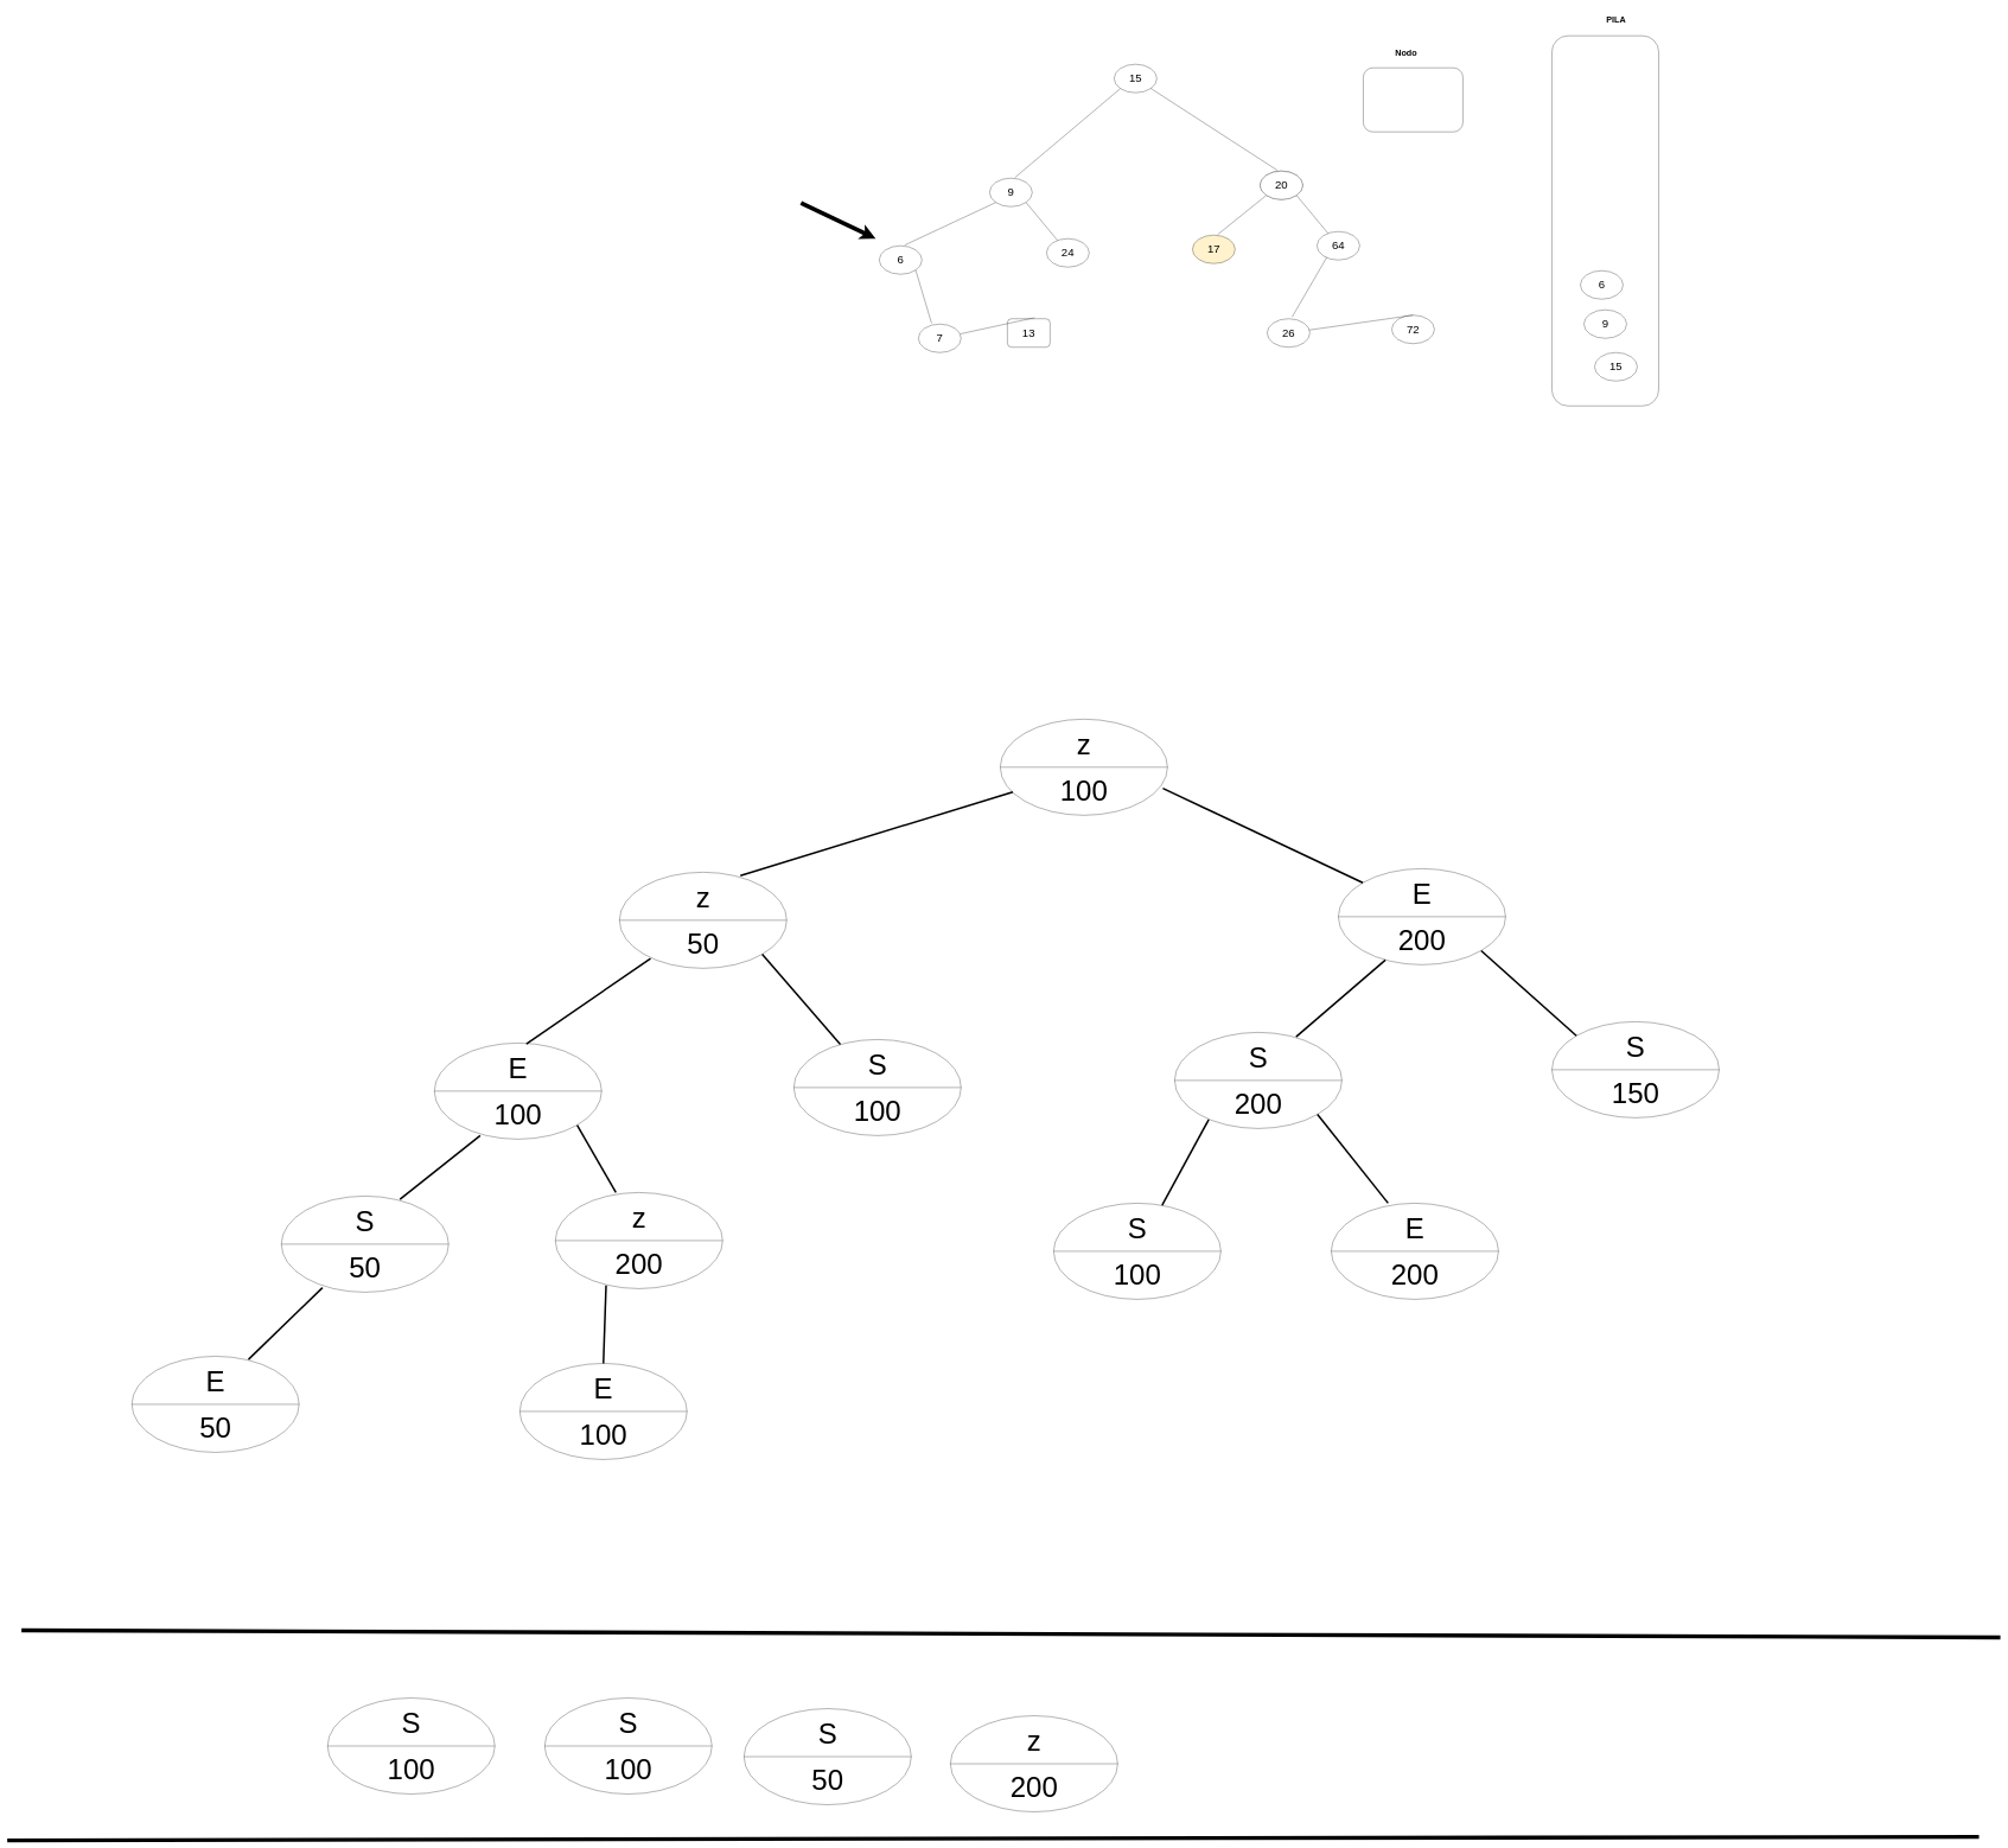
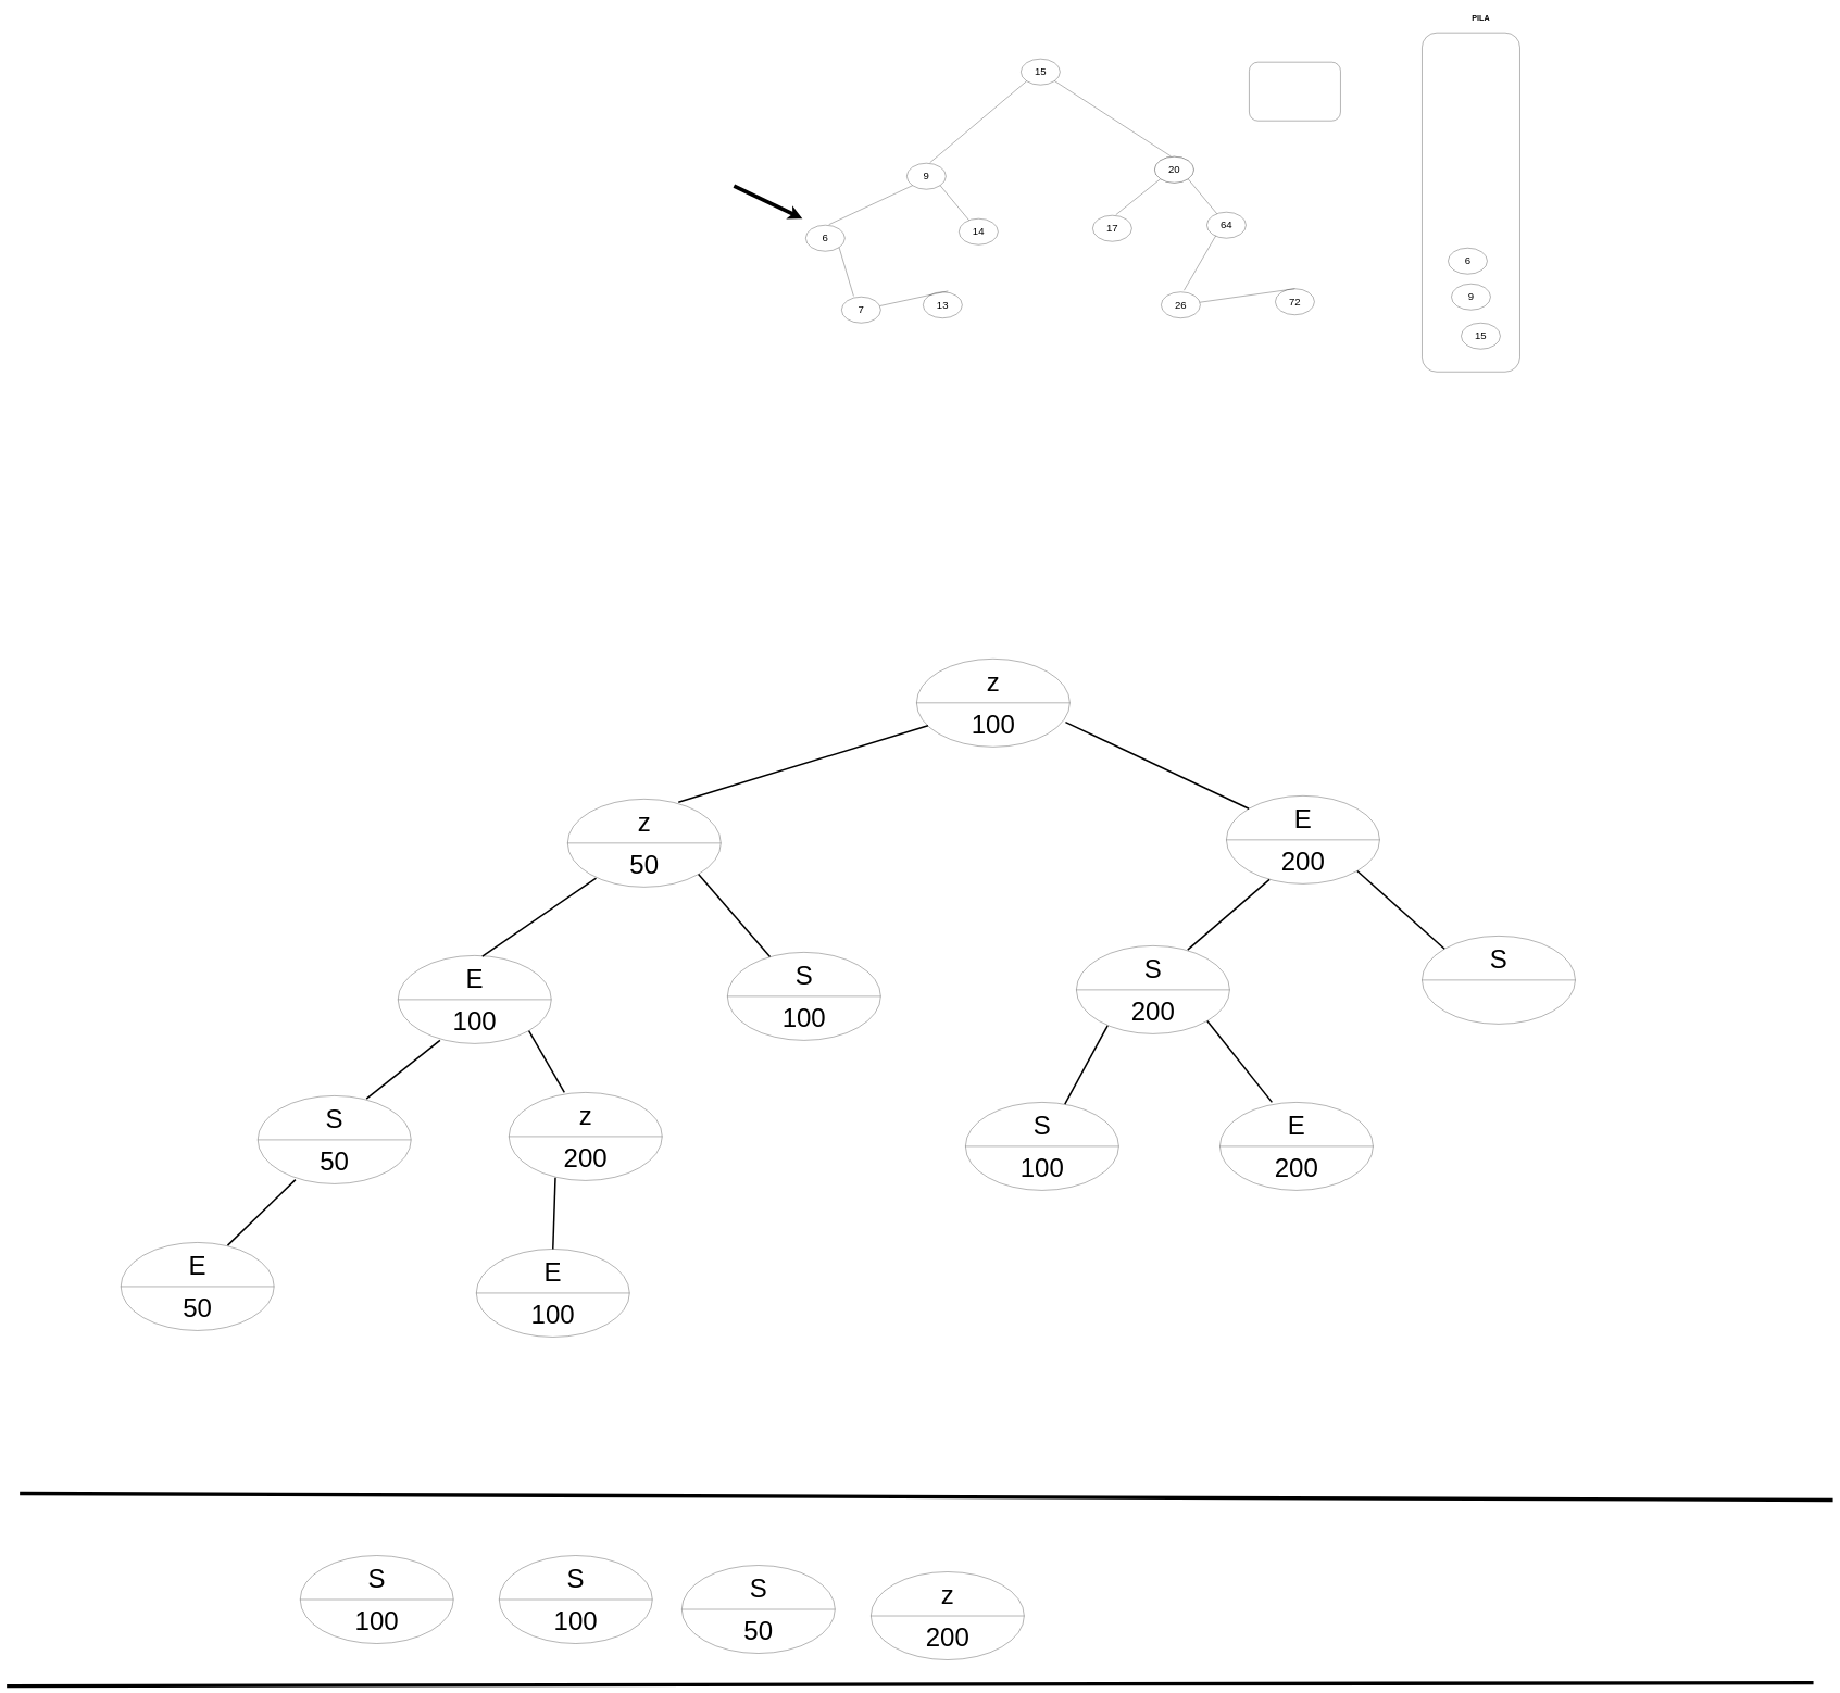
- <mxCell id="24" value="Nodo" style="text;strokeColor=none;fillColor=none;html=1;fontSize=24;fontStyle=1;verticalAlign=middle;align=center;" vertex="1" parent="1"><mxGeometry x="3900" y="130" width="100" height="40" as="geometry" /></mxCell>
- <mxCell id="13" value="&lt;font style=&quot;font-size: 32px;&quot;&gt;17&lt;/font&gt;" style="ellipse;whiteSpace=wrap;html=1;fillColor=#fff2cc;" parent="1" vertex="1"><mxGeometry x="3350" y="660" width="120" height="80" as="geometry" /></mxCell>
+ <mxCell id="13" value="&lt;font style=&quot;font-size: 32px;&quot;&gt;17&lt;/font&gt;" style="ellipse;whiteSpace=wrap;html=1;" parent="1" vertex="1"><mxGeometry x="3350" y="660" width="120" height="80" as="geometry" /></mxCell>
- <mxCell id="8" value="&lt;font style=&quot;font-size: 32px;&quot;&gt;24&lt;/font&gt;" style="ellipse;whiteSpace=wrap;html=1;" parent="1" vertex="1"><mxGeometry x="2940" y="670" width="120" height="80" as="geometry" /></mxCell>
+ <mxCell id="8" value="&lt;font style=&quot;font-size: 32px;&quot;&gt;14&lt;/font&gt;" style="ellipse;whiteSpace=wrap;html=1;" parent="1" vertex="1"><mxGeometry x="2940" y="670" width="120" height="80" as="geometry" /></mxCell>
- <mxCell id="10" value="&lt;font style=&quot;font-size: 32px;&quot;&gt;13&lt;/font&gt;" style="whiteSpace=wrap;html=1;rounded=1;" parent="1" vertex="1"><mxGeometry x="2830" y="895" width="120" height="80" as="geometry" /></mxCell>
+ <mxCell id="10" value="&lt;font style=&quot;font-size: 32px;&quot;&gt;13&lt;/font&gt;" style="ellipse;whiteSpace=wrap;html=1;" parent="1" vertex="1"><mxGeometry x="2830" y="895" width="120" height="80" as="geometry" /></mxCell>
- <mxCell id="59" value="&lt;span style=&quot;font-size: 80px;&quot;&gt;150&lt;/span&gt;" style="text;html=1;align=center;verticalAlign=middle;whiteSpace=wrap;rounded=0;" vertex="1" parent="1"><mxGeometry x="4520" y="3040" width="150" height="60" as="geometry" /></mxCell>
